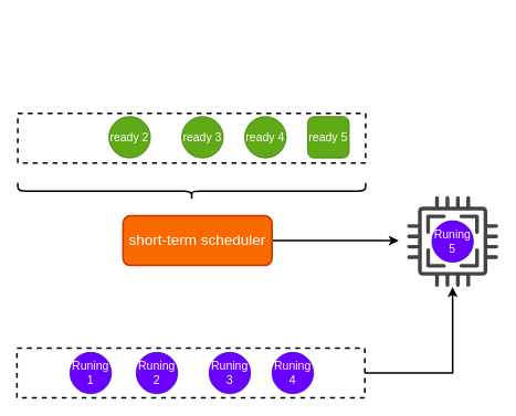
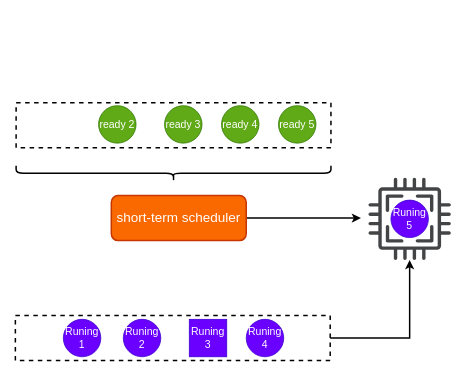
- <mxCell id="6" value="&lt;font style=&quot;font-size: 14px;&quot;&gt;ready 5&lt;/font&gt;" style="whiteSpace=wrap;html=1;aspect=fixed;fillColor=#60a917;fontColor=#ffffff;strokeColor=#2D7600;rounded=1;" vertex="1" parent="1"><mxGeometry x="371" y="140" width="50" height="50" as="geometry" /></mxCell>
+ <mxCell id="6" value="&lt;font style=&quot;font-size: 14px;&quot;&gt;ready 5&lt;/font&gt;" style="ellipse;whiteSpace=wrap;html=1;aspect=fixed;fillColor=#60a917;fontColor=#ffffff;strokeColor=#2D7600;" vertex="1" parent="1"><mxGeometry x="371" y="140" width="50" height="50" as="geometry" /></mxCell>
- <mxCell id="10" value="&lt;span style=&quot;font-size: 14px;&quot;&gt;Runing&lt;br&gt;3&lt;br&gt;&lt;/span&gt;" style="ellipse;whiteSpace=wrap;html=1;aspect=fixed;fillColor=#6a00ff;fontColor=#ffffff;strokeColor=#3700CC;" vertex="1" parent="1"><mxGeometry x="252" y="425" width="50" height="50" as="geometry" /></mxCell>
+ <mxCell id="10" value="&lt;span style=&quot;font-size: 14px;&quot;&gt;Runing&lt;br&gt;3&lt;br&gt;&lt;/span&gt;" style="whiteSpace=wrap;html=1;aspect=fixed;fillColor=#6a00ff;fontColor=#ffffff;strokeColor=#3700CC;rounded=0;" vertex="1" parent="1"><mxGeometry x="252" y="425" width="50" height="50" as="geometry" /></mxCell>
